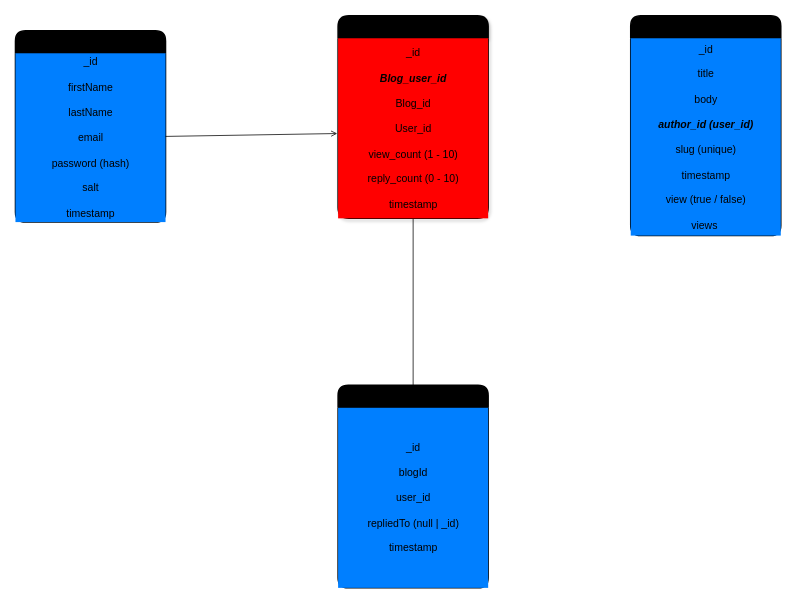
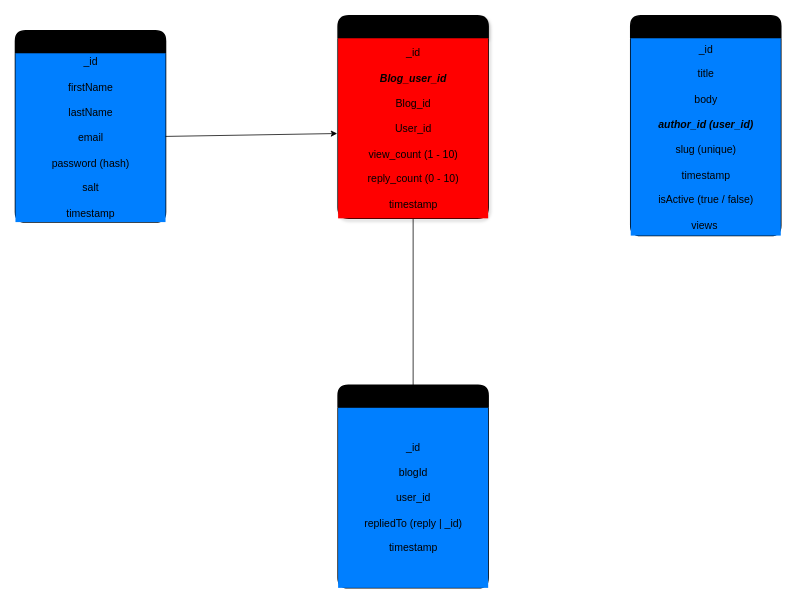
- <mxCell id="8" value="Views Replies Users" style="swimlane;childLayout=stackLayout;horizontal=1;startSize=30;horizontalStack=0;rounded=1;fontSize=14;fontStyle=0;strokeWidth=2;resizeParent=0;resizeLast=1;shadow=1;dashed=0;align=center;fillColor=#000000;arcSize=16;strokeColor=#000000;" parent="1" vertex="1"><mxGeometry x="450" y="20.5" width="200" height="270" as="geometry" /></mxCell>
+ <mxCell id="8" value="Views Replies Count" style="swimlane;childLayout=stackLayout;horizontal=1;startSize=30;horizontalStack=0;rounded=1;fontSize=14;fontStyle=0;strokeWidth=2;resizeParent=0;resizeLast=1;shadow=1;dashed=0;align=center;fillColor=#000000;arcSize=16;strokeColor=#000000;" parent="1" vertex="1"><mxGeometry x="450" y="20.5" width="200" height="270" as="geometry" /></mxCell>
- <mxCell id="10" value="Blog" style="swimlane;childLayout=stackLayout;horizontal=1;startSize=30;horizontalStack=0;rounded=1;fontSize=14;fontStyle=0;strokeWidth=2;resizeParent=0;resizeLast=1;shadow=0;dashed=0;align=center;fillColor=#000000;" parent="1" vertex="1"><mxGeometry x="840" y="20.5" width="200" height="293" as="geometry" /></mxCell>
+ <mxCell id="10" value="Blogs" style="swimlane;childLayout=stackLayout;horizontal=1;startSize=30;horizontalStack=0;rounded=1;fontSize=14;fontStyle=0;strokeWidth=2;resizeParent=0;resizeLast=1;shadow=0;dashed=0;align=center;fillColor=#000000;" parent="1" vertex="1"><mxGeometry x="840" y="20.5" width="200" height="293" as="geometry" /></mxCell>
- <mxCell id="7" style="edgeStyle=none;html=1;entryX=-0.006;entryY=0.529;entryDx=0;entryDy=0;entryPerimeter=0;endArrow=open;" parent="1" source="3" target="9" edge="1"><mxGeometry relative="1" as="geometry" /></mxCell>
+ <mxCell id="7" style="edgeStyle=none;html=1;entryX=-0.006;entryY=0.529;entryDx=0;entryDy=0;entryPerimeter=0;" parent="1" source="3" target="9" edge="1"><mxGeometry relative="1" as="geometry" /></mxCell>
- <mxCell id="11" value="&lt;font style=&quot;font-size: 14px;&quot;&gt;_id&lt;br&gt;&lt;br&gt;title&lt;br&gt;&lt;br&gt;body&lt;br&gt;&lt;br&gt;&lt;b&gt;&lt;i&gt;author_id (user_id)&lt;/i&gt;&lt;/b&gt;&lt;br&gt;&lt;br&gt;slug (unique)&lt;br&gt;&lt;br&gt;timestamp&lt;br&gt;&lt;br&gt;view (true / false)&lt;br&gt;&lt;br&gt;views&amp;nbsp;&lt;/font&gt;" style="text;html=1;align=center;verticalAlign=middle;resizable=0;points=[];autosize=1;strokeColor=none;fillColor=#007FFF;" parent="10" vertex="1"><mxGeometry y="30" width="200" height="263" as="geometry" /></mxCell>
+ <mxCell id="11" value="&lt;font style=&quot;font-size: 14px;&quot;&gt;_id&lt;br&gt;&lt;br&gt;title&lt;br&gt;&lt;br&gt;body&lt;br&gt;&lt;br&gt;&lt;b&gt;&lt;i&gt;author_id (user_id)&lt;/i&gt;&lt;/b&gt;&lt;br&gt;&lt;br&gt;slug (unique)&lt;br&gt;&lt;br&gt;timestamp&lt;br&gt;&lt;br&gt;isActive (true / false)&lt;br&gt;&lt;br&gt;views&amp;nbsp;&lt;/font&gt;" style="text;html=1;align=center;verticalAlign=middle;resizable=0;points=[];autosize=1;strokeColor=none;fillColor=#007FFF;" parent="10" vertex="1"><mxGeometry y="30" width="200" height="263" as="geometry" /></mxCell>
- <mxCell id="6" value="&lt;font style=&quot;font-size: 14px;&quot;&gt;_id&lt;br&gt;&lt;br&gt;blogId&lt;br&gt;&lt;br&gt;user_id&lt;br&gt;&lt;br&gt;repliedTo (null | _id)&lt;br&gt;&lt;br&gt;timestamp&lt;/font&gt;" style="text;html=1;align=center;verticalAlign=middle;resizable=0;points=[];autosize=1;strokeColor=none;fillColor=#007FFF;" parent="5" vertex="1"><mxGeometry y="30" width="200" height="240" as="geometry" /></mxCell>
+ <mxCell id="6" value="&lt;font style=&quot;font-size: 14px;&quot;&gt;_id&lt;br&gt;&lt;br&gt;blogId&lt;br&gt;&lt;br&gt;user_id&lt;br&gt;&lt;br&gt;repliedTo (reply | _id)&lt;br&gt;&lt;br&gt;timestamp&lt;/font&gt;" style="text;html=1;align=center;verticalAlign=middle;resizable=0;points=[];autosize=1;strokeColor=none;fillColor=#007FFF;" parent="5" vertex="1"><mxGeometry y="30" width="200" height="240" as="geometry" /></mxCell>
